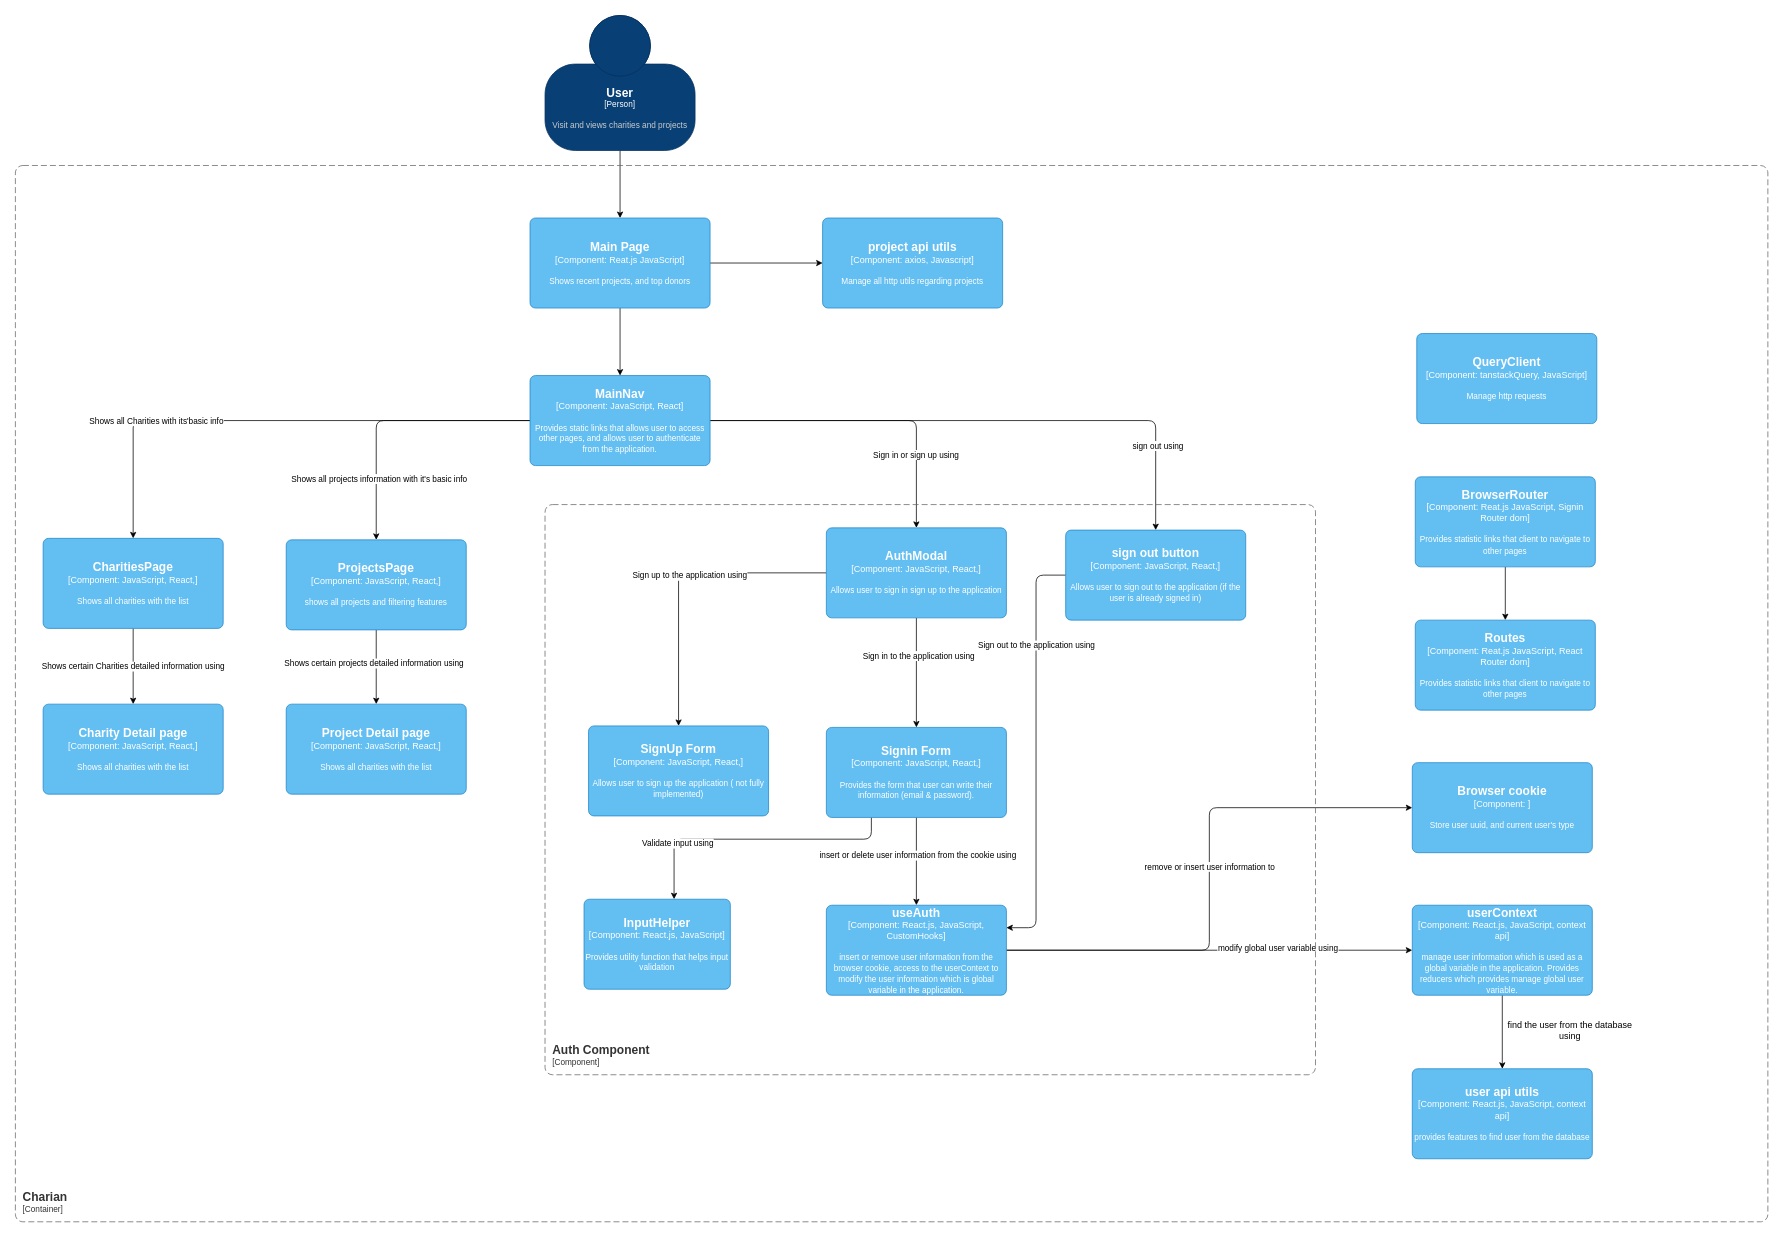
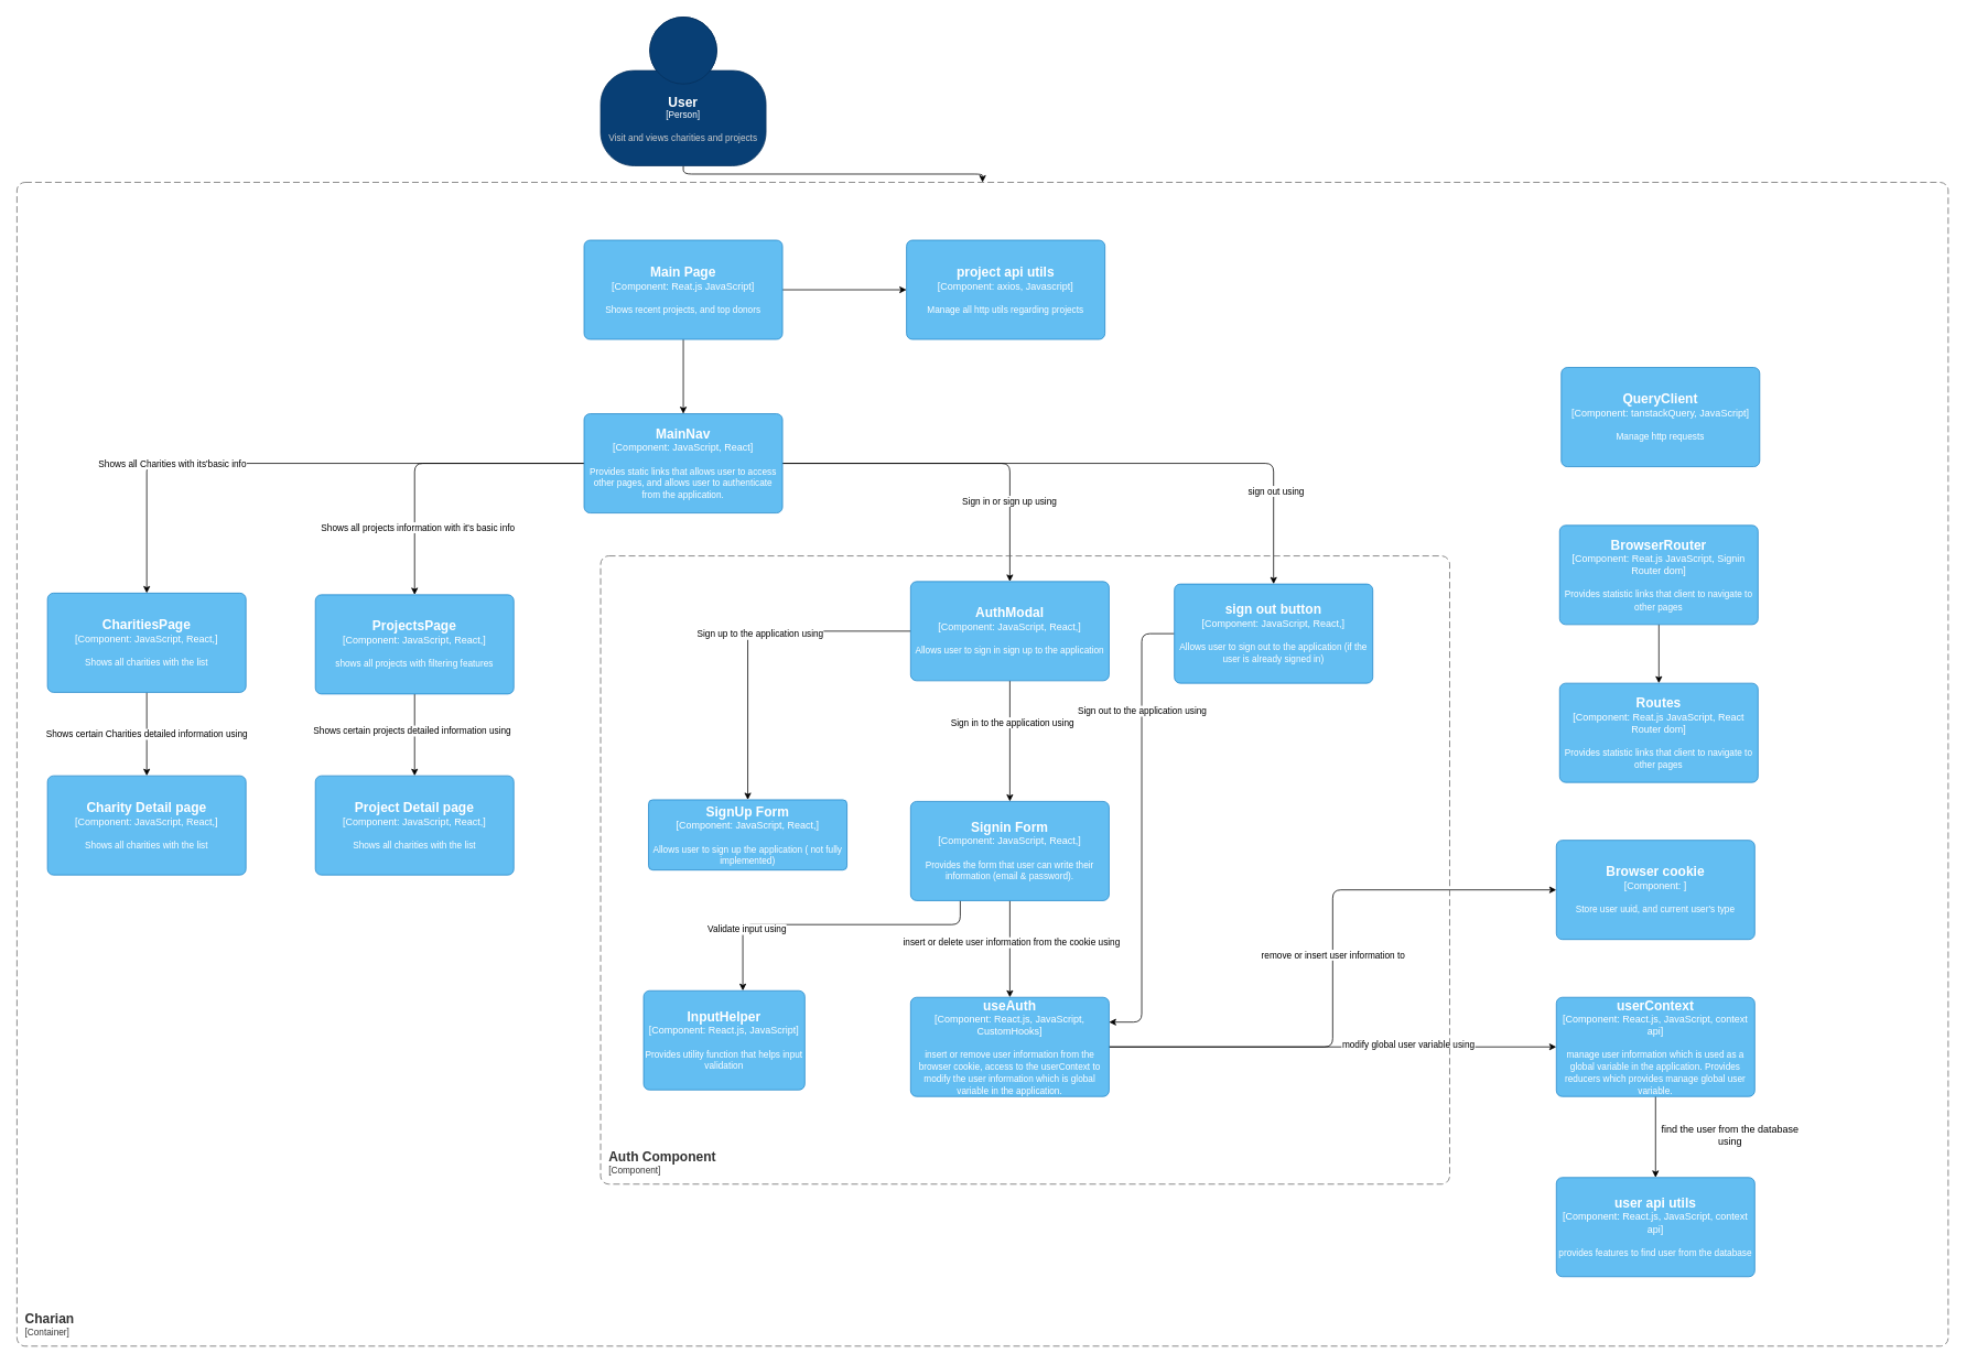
- <mxCell id="2" style="edgeStyle=orthogonalEdgeStyle;html=1;entryX=0.5;entryY=0;entryDx=0;entryDy=0;entryPerimeter=0;strokeColor=#000000;" edge="1" parent="1" source="3" target="7"><mxGeometry relative="1" as="geometry" /></mxCell>
+ <mxCell id="2" style="edgeStyle=orthogonalEdgeStyle;html=1;strokeColor=#000000;" edge="1" parent="1" source="3" target="4"><mxGeometry relative="1" as="geometry" /></mxCell>
- <mxCell id="50" value="&lt;font style=&quot;font-size: 16px&quot;&gt;&lt;b&gt;ProjectsPage&lt;/b&gt;&lt;/font&gt;&lt;div&gt;[Component: JavaScript, React,]&lt;/div&gt;&lt;br&gt;&lt;div&gt;&lt;font style=&quot;font-size: 11px&quot;&gt;shows all projects and filtering features&lt;/font&gt;&lt;/div&gt;" style="rounded=1;whiteSpace=wrap;html=1;labelBackgroundColor=none;fillColor=#63BEF2;fontColor=#ffffff;align=center;arcSize=6;strokeColor=#2086C9;metaEdit=1;resizable=0;points=[[0.25,0,0],[0.5,0,0],[0.75,0,0],[1,0.25,0],[1,0.5,0],[1,0.75,0],[0.75,1,0],[0.5,1,0],[0.25,1,0],[0,0.75,0],[0,0.5,0],[0,0.25,0]];" vertex="1" parent="1"><mxGeometry x="381" y="719" width="240" height="120" as="geometry" /></mxCell>
+ <mxCell id="50" value="&lt;font style=&quot;font-size: 16px&quot;&gt;&lt;b&gt;ProjectsPage&lt;/b&gt;&lt;/font&gt;&lt;div&gt;[Component: JavaScript, React,]&lt;/div&gt;&lt;br&gt;&lt;div&gt;&lt;font style=&quot;font-size: 11px&quot;&gt;shows all projects with filtering features&lt;/font&gt;&lt;/div&gt;" style="rounded=1;whiteSpace=wrap;html=1;labelBackgroundColor=none;fillColor=#63BEF2;fontColor=#ffffff;align=center;arcSize=6;strokeColor=#2086C9;metaEdit=1;resizable=0;points=[[0.25,0,0],[0.5,0,0],[0.75,0,0],[1,0.25,0],[1,0.5,0],[1,0.75,0],[0.75,1,0],[0.5,1,0],[0.25,1,0],[0,0.75,0],[0,0.5,0],[0,0.25,0]];" vertex="1" parent="1"><mxGeometry x="381" y="719" width="240" height="120" as="geometry" /></mxCell>
- <mxCell id="39" value="&lt;font style=&quot;font-size: 16px&quot;&gt;&lt;b&gt;SignUp Form&lt;/b&gt;&lt;/font&gt;&lt;div&gt;[Component: JavaScript, React,]&lt;/div&gt;&lt;br&gt;&lt;div&gt;&lt;font style=&quot;font-size: 11px&quot;&gt;Allows user to sign up the application ( not fully implemented)&lt;/font&gt;&lt;/div&gt;" style="rounded=1;whiteSpace=wrap;html=1;labelBackgroundColor=none;fillColor=#63BEF2;fontColor=#ffffff;align=center;arcSize=6;strokeColor=#2086C9;metaEdit=1;resizable=0;points=[[0.25,0,0],[0.5,0,0],[0.75,0,0],[1,0.25,0],[1,0.5,0],[1,0.75,0],[0.75,1,0],[0.5,1,0],[0.25,1,0],[0,0.75,0],[0,0.5,0],[0,0.25,0]];" vertex="1" parent="1"><mxGeometry x="784" y="967" width="240" height="120" as="geometry" /></mxCell>
+ <mxCell id="39" value="&lt;font style=&quot;font-size: 16px&quot;&gt;&lt;b&gt;SignUp Form&lt;/b&gt;&lt;/font&gt;&lt;div&gt;[Component: JavaScript, React,]&lt;/div&gt;&lt;br&gt;&lt;div&gt;&lt;font style=&quot;font-size: 11px&quot;&gt;Allows user to sign up the application ( not fully implemented)&lt;/font&gt;&lt;/div&gt;" style="rounded=1;whiteSpace=wrap;html=1;labelBackgroundColor=none;fillColor=#63BEF2;fontColor=#ffffff;align=center;arcSize=6;strokeColor=#2086C9;metaEdit=1;resizable=0;points=[[0.25,0,0],[0.5,0,0],[0.75,0,0],[1,0.25,0],[1,0.5,0],[1,0.75,0],[0.75,1,0],[0.5,1,0],[0.25,1,0],[0,0.75,0],[0,0.5,0],[0,0.25,0]];" vertex="1" parent="1"><mxGeometry x="784" y="967" width="240" height="85" as="geometry" /></mxCell>
